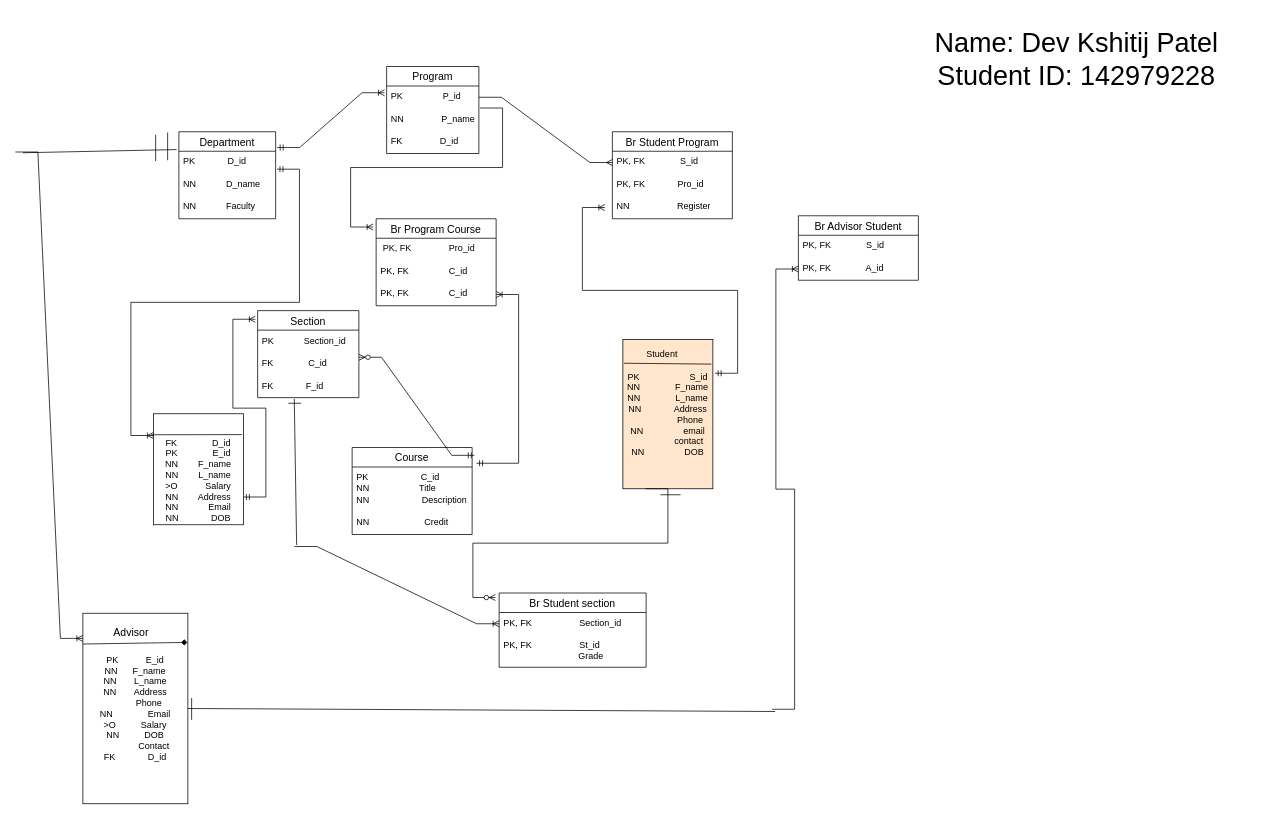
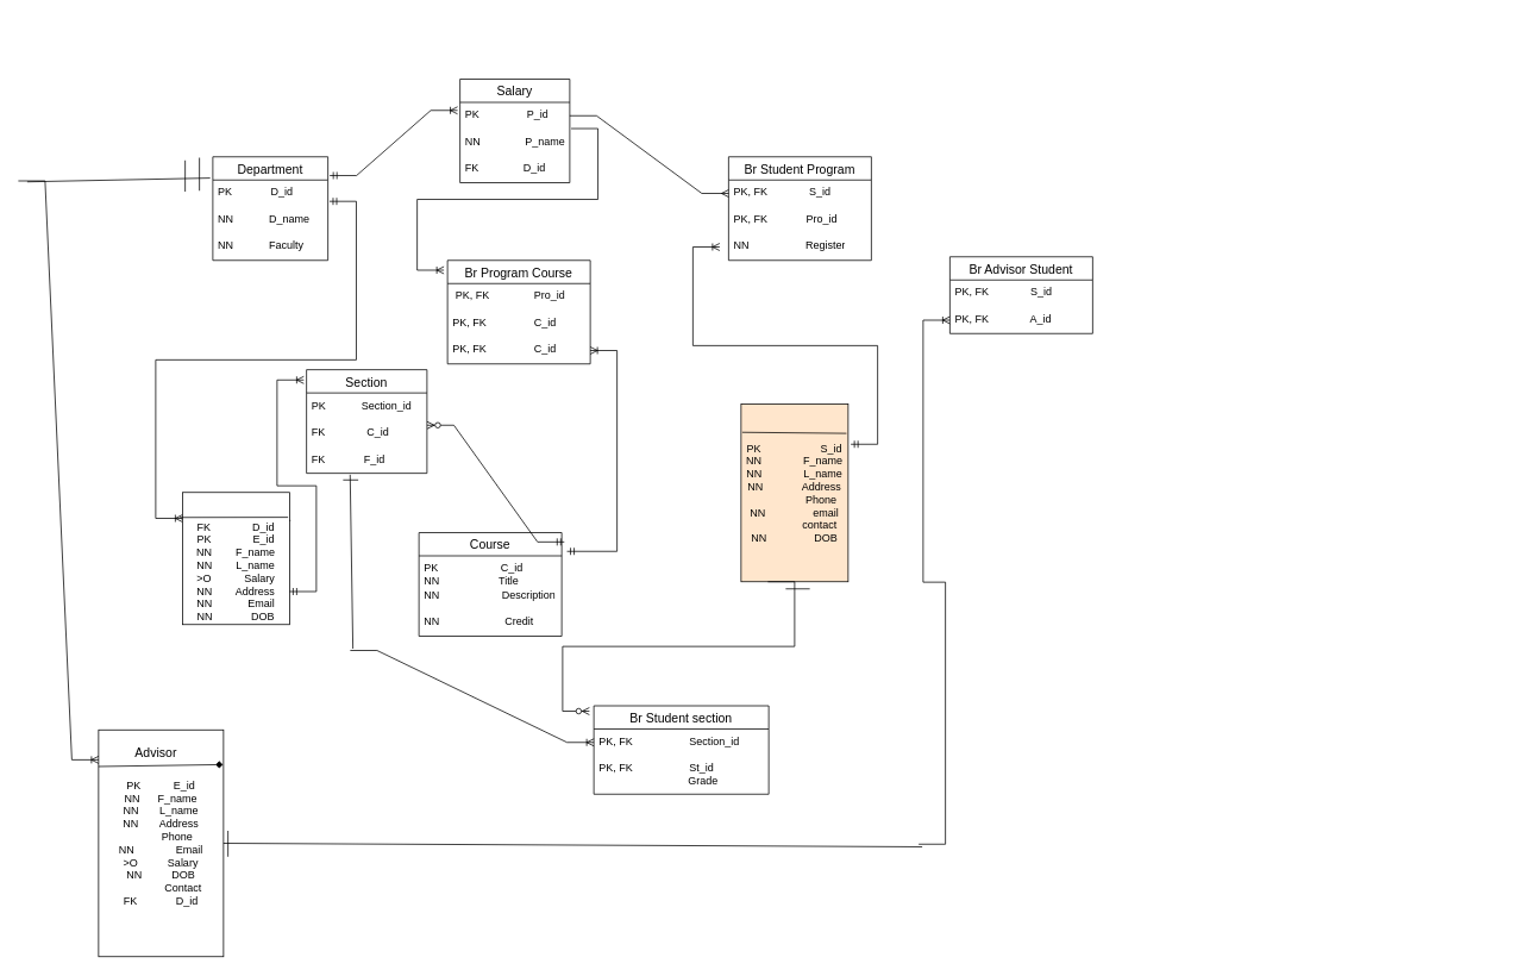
- <mxCell id="62" value="&lt;font style=&quot;font-size: 36px;&quot;&gt;Name: Dev Kshitij Patel&lt;br&gt;Student ID: 142979228&lt;br&gt;&lt;/font&gt;" style="text;html=1;strokeColor=none;fillColor=none;align=center;verticalAlign=middle;whiteSpace=wrap;rounded=0;" vertex="1" parent="1"><mxGeometry x="1192" y="20" width="486" height="116" as="geometry" /></mxCell>
- <mxCell id="7" value="Program" style="swimlane;fontStyle=0;childLayout=stackLayout;horizontal=1;startSize=26;horizontalStack=0;resizeParent=1;resizeParentMax=0;resizeLast=0;collapsible=1;marginBottom=0;align=center;fontSize=14;" vertex="1" parent="1"><mxGeometry x="515" y="88" width="123" height="116" as="geometry" /></mxCell>
+ <mxCell id="7" value="Salary" style="swimlane;fontStyle=0;childLayout=stackLayout;horizontal=1;startSize=26;horizontalStack=0;resizeParent=1;resizeParentMax=0;resizeLast=0;collapsible=1;marginBottom=0;align=center;fontSize=14;" vertex="1" parent="1"><mxGeometry x="515" y="88" width="123" height="116" as="geometry" /></mxCell>
- <mxCell id="34" value="Student" style="text;html=1;strokeColor=none;fillColor=none;align=center;verticalAlign=middle;whiteSpace=wrap;rounded=0;" vertex="1" parent="1"><mxGeometry x="840" y="457" width="85" height="29" as="geometry" /></mxCell>
